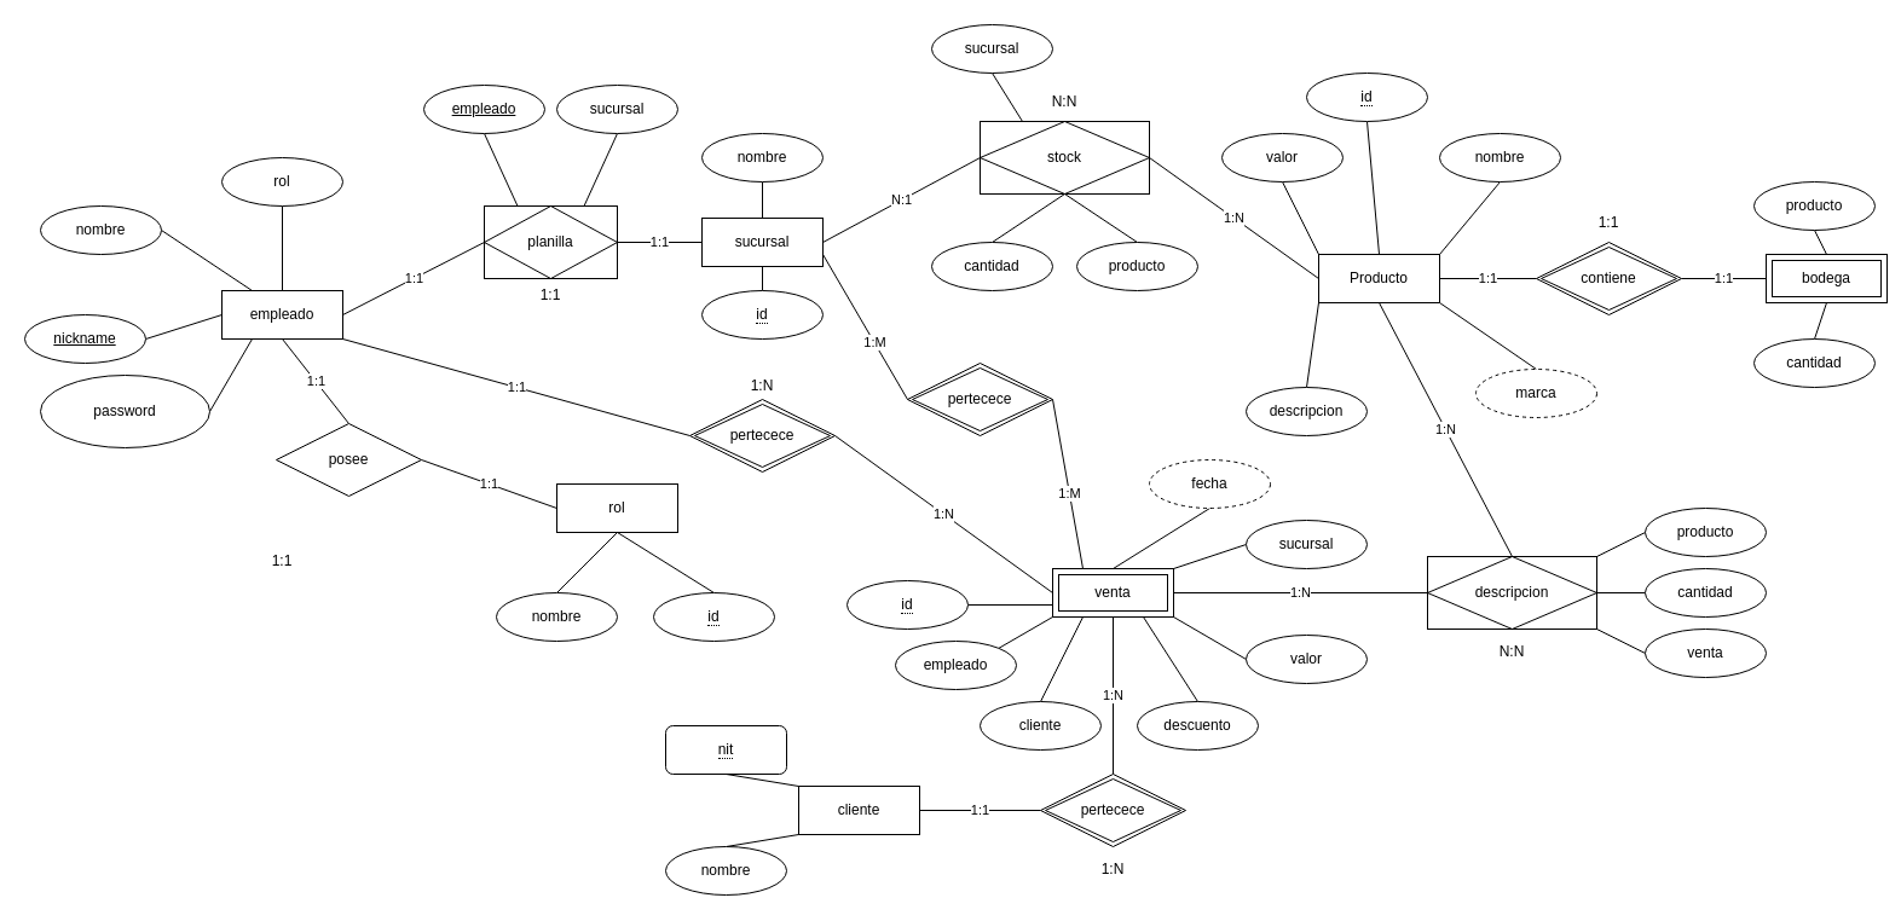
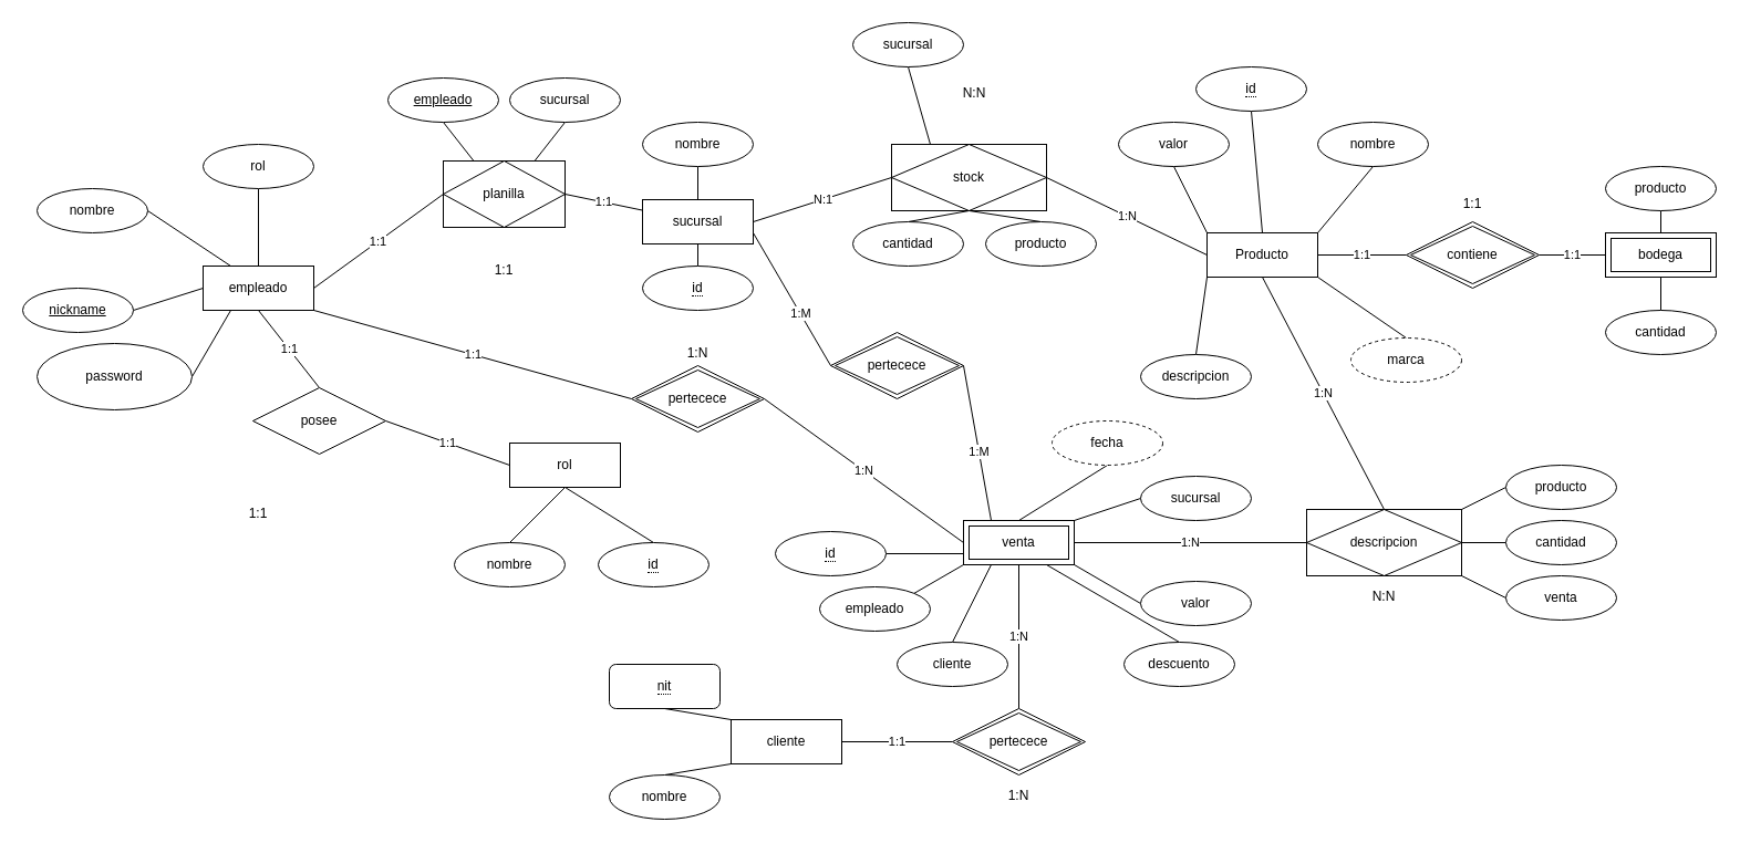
- <mxCell id="23" value="stock" style="shape=associativeEntity;whiteSpace=wrap;html=1;align=center;" parent="1" vertex="1"><mxGeometry x="810" y="100" width="140" height="60" as="geometry" /></mxCell>
+ <mxCell id="23" value="stock" style="shape=associativeEntity;whiteSpace=wrap;html=1;align=center;" parent="1" vertex="1"><mxGeometry x="805" y="130" width="140" height="60" as="geometry" /></mxCell>
- <mxCell id="93" value="planilla" style="shape=associativeEntity;whiteSpace=wrap;html=1;align=center;" parent="1" vertex="1"><mxGeometry x="400" y="170" width="110" height="60" as="geometry" /></mxCell>
+ <mxCell id="93" value="planilla" style="shape=associativeEntity;whiteSpace=wrap;html=1;align=center;" parent="1" vertex="1"><mxGeometry x="400" y="145" width="110" height="60" as="geometry" /></mxCell>
- <mxCell id="29" value="bodega" style="shape=ext;margin=3;double=1;whiteSpace=wrap;html=1;align=center;" parent="1" vertex="1"><mxGeometry x="1460" y="210" width="100" height="40" as="geometry" /></mxCell>
+ <mxCell id="29" value="bodega" style="shape=ext;margin=3;double=1;whiteSpace=wrap;html=1;align=center;" parent="1" vertex="1"><mxGeometry x="1450" y="210" width="100" height="40" as="geometry" /></mxCell>
- <mxCell id="68" value="descuento" style="ellipse;whiteSpace=wrap;html=1;align=center;" parent="1" vertex="1"><mxGeometry x="940" y="580" width="100" height="40" as="geometry" /></mxCell>
+ <mxCell id="68" value="descuento" style="ellipse;whiteSpace=wrap;html=1;align=center;" parent="1" vertex="1"><mxGeometry x="1015" y="580" width="100" height="40" as="geometry" /></mxCell>
